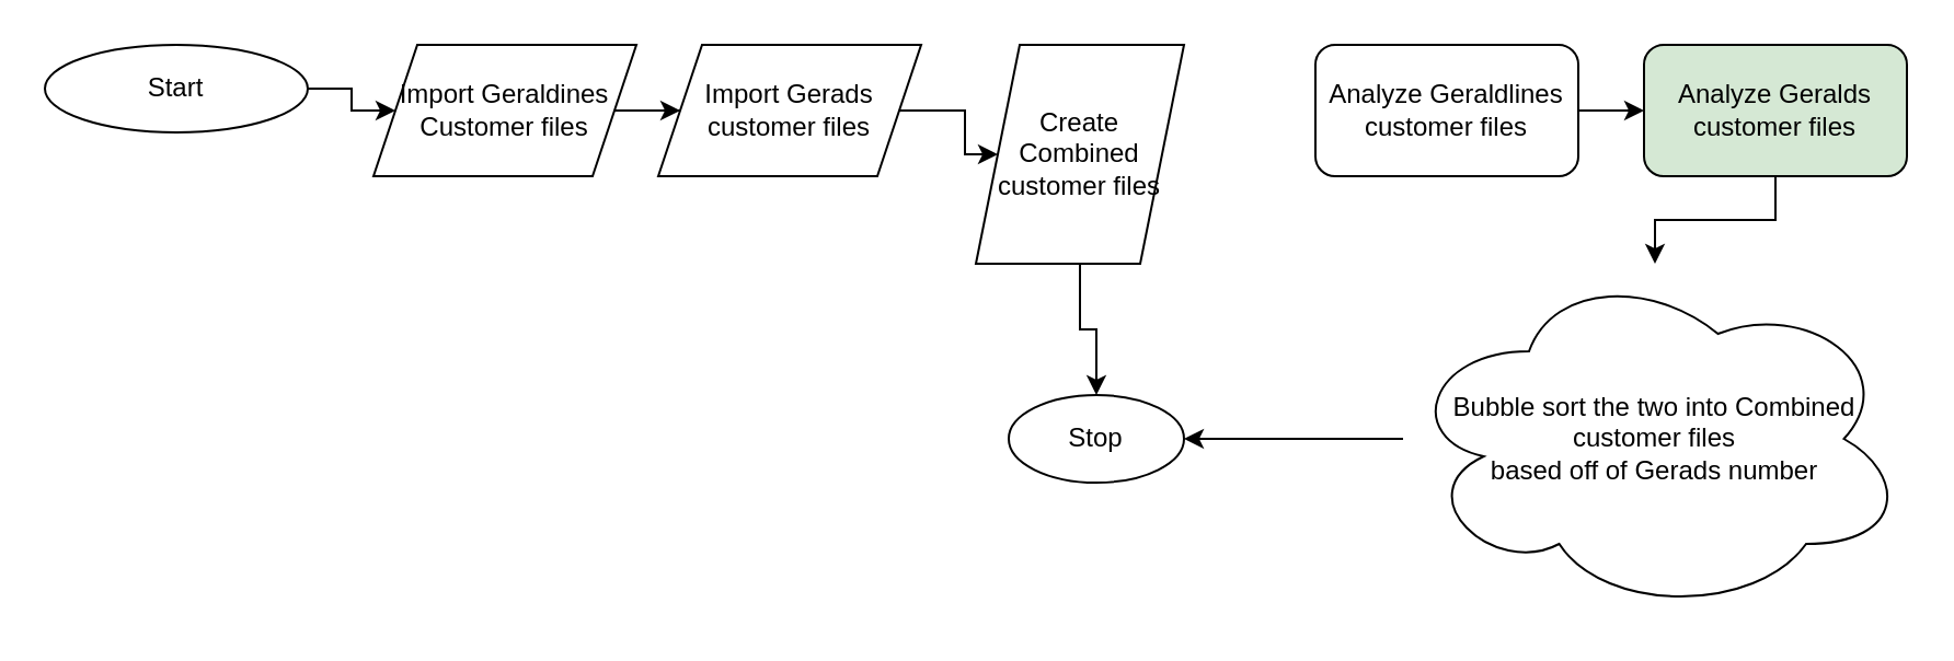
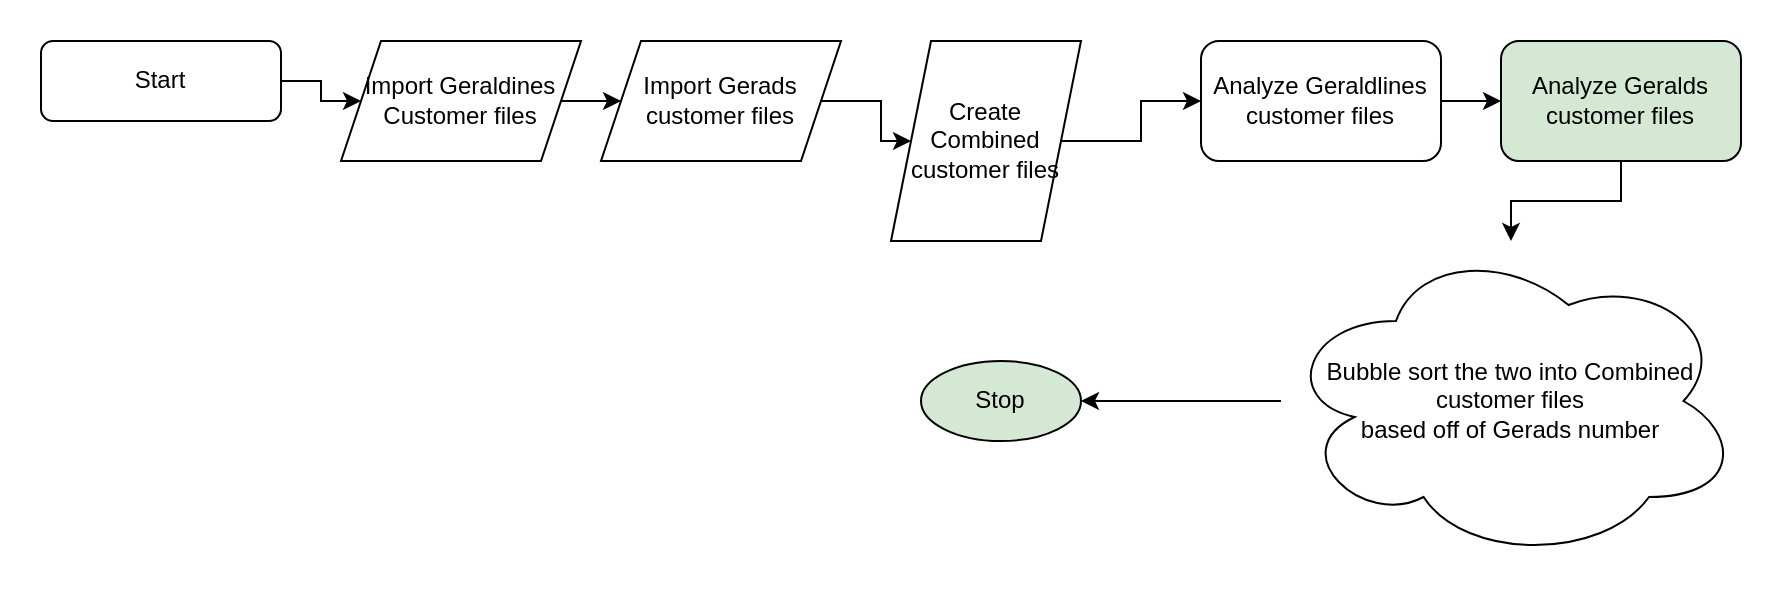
- <mxCell id="3" value="Start" style="ellipse;whiteSpace=wrap;html=1;" vertex="1" parent="1"><mxGeometry width="120" height="40" as="geometry" x="20" y="20" /></mxCell>
+ <mxCell id="3" value="Start" style="whiteSpace=wrap;html=1;rounded=1;" vertex="1" parent="1"><mxGeometry width="120" height="40" as="geometry" x="20" y="20" /></mxCell>
- <mxCell id="8" value="" style="edgeStyle=orthogonalEdgeStyle;rounded=0;orthogonalLoop=1;jettySize=auto;html=1;" edge="1" parent="1" source="9" target="16"><mxGeometry relative="1" as="geometry" /></mxCell>
+ <mxCell id="8" value="" style="edgeStyle=orthogonalEdgeStyle;rounded=0;orthogonalLoop=1;jettySize=auto;html=1;" edge="1" parent="1" source="9" target="11"><mxGeometry relative="1" as="geometry" /></mxCell>
- <mxCell id="16" value="Stop" style="ellipse;whiteSpace=wrap;html=1;" vertex="1" parent="1"><mxGeometry x="460" y="180" width="80" height="40" as="geometry" /></mxCell>
+ <mxCell id="16" value="Stop" style="ellipse;whiteSpace=wrap;html=1;fillColor=#d5e8d4;" vertex="1" parent="1"><mxGeometry x="460" y="180" width="80" height="40" as="geometry" /></mxCell>
